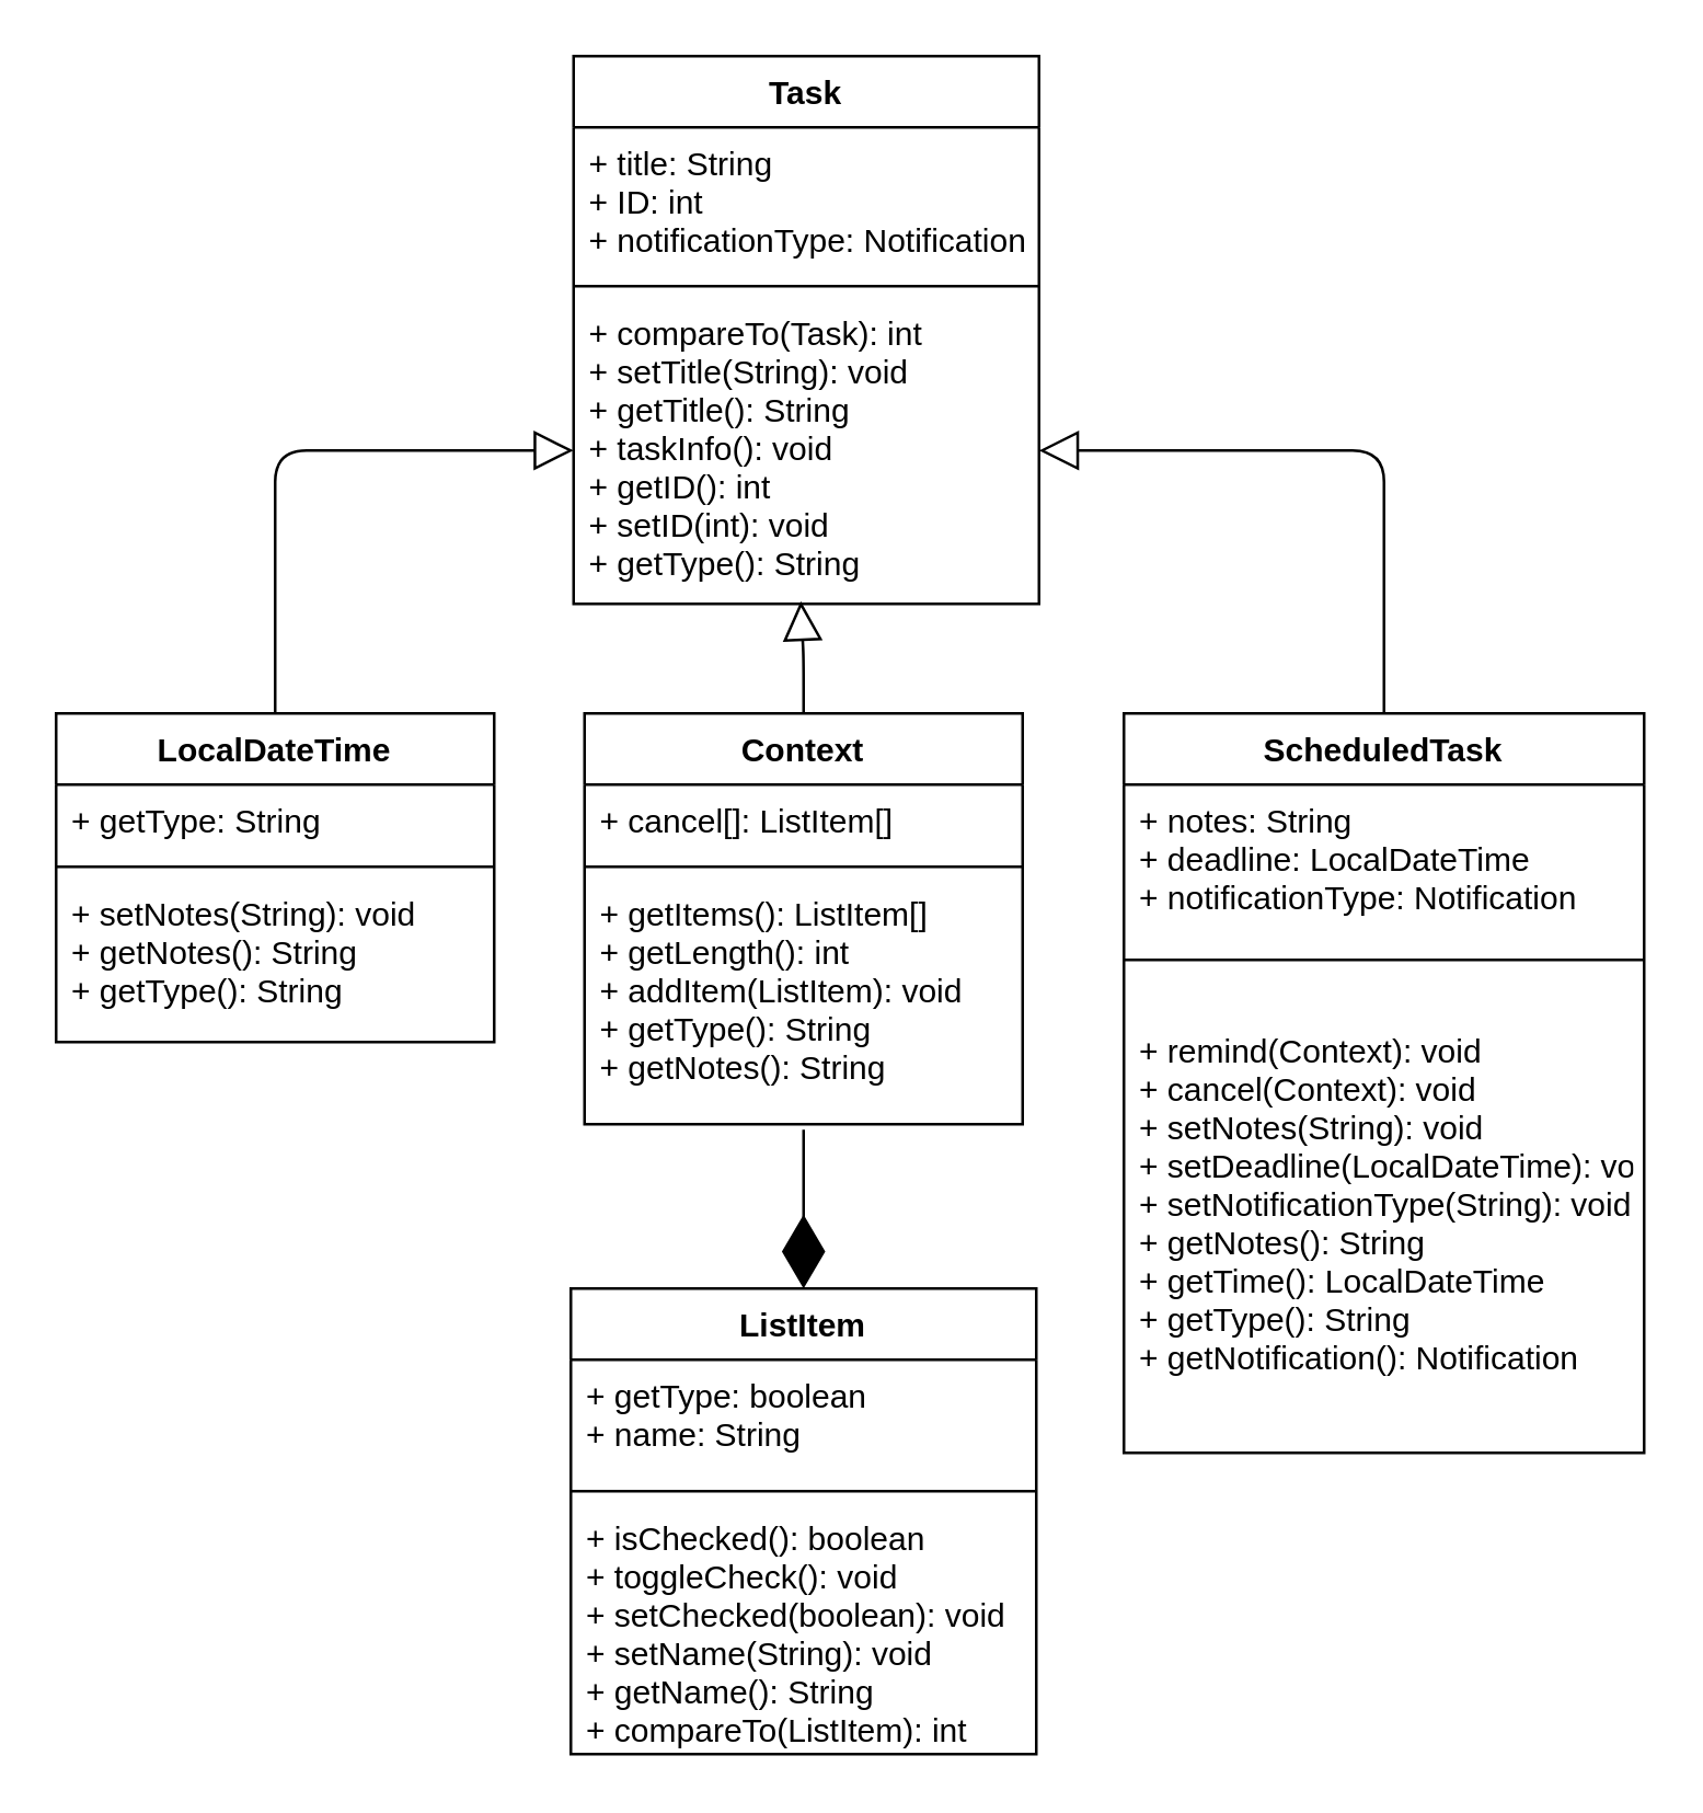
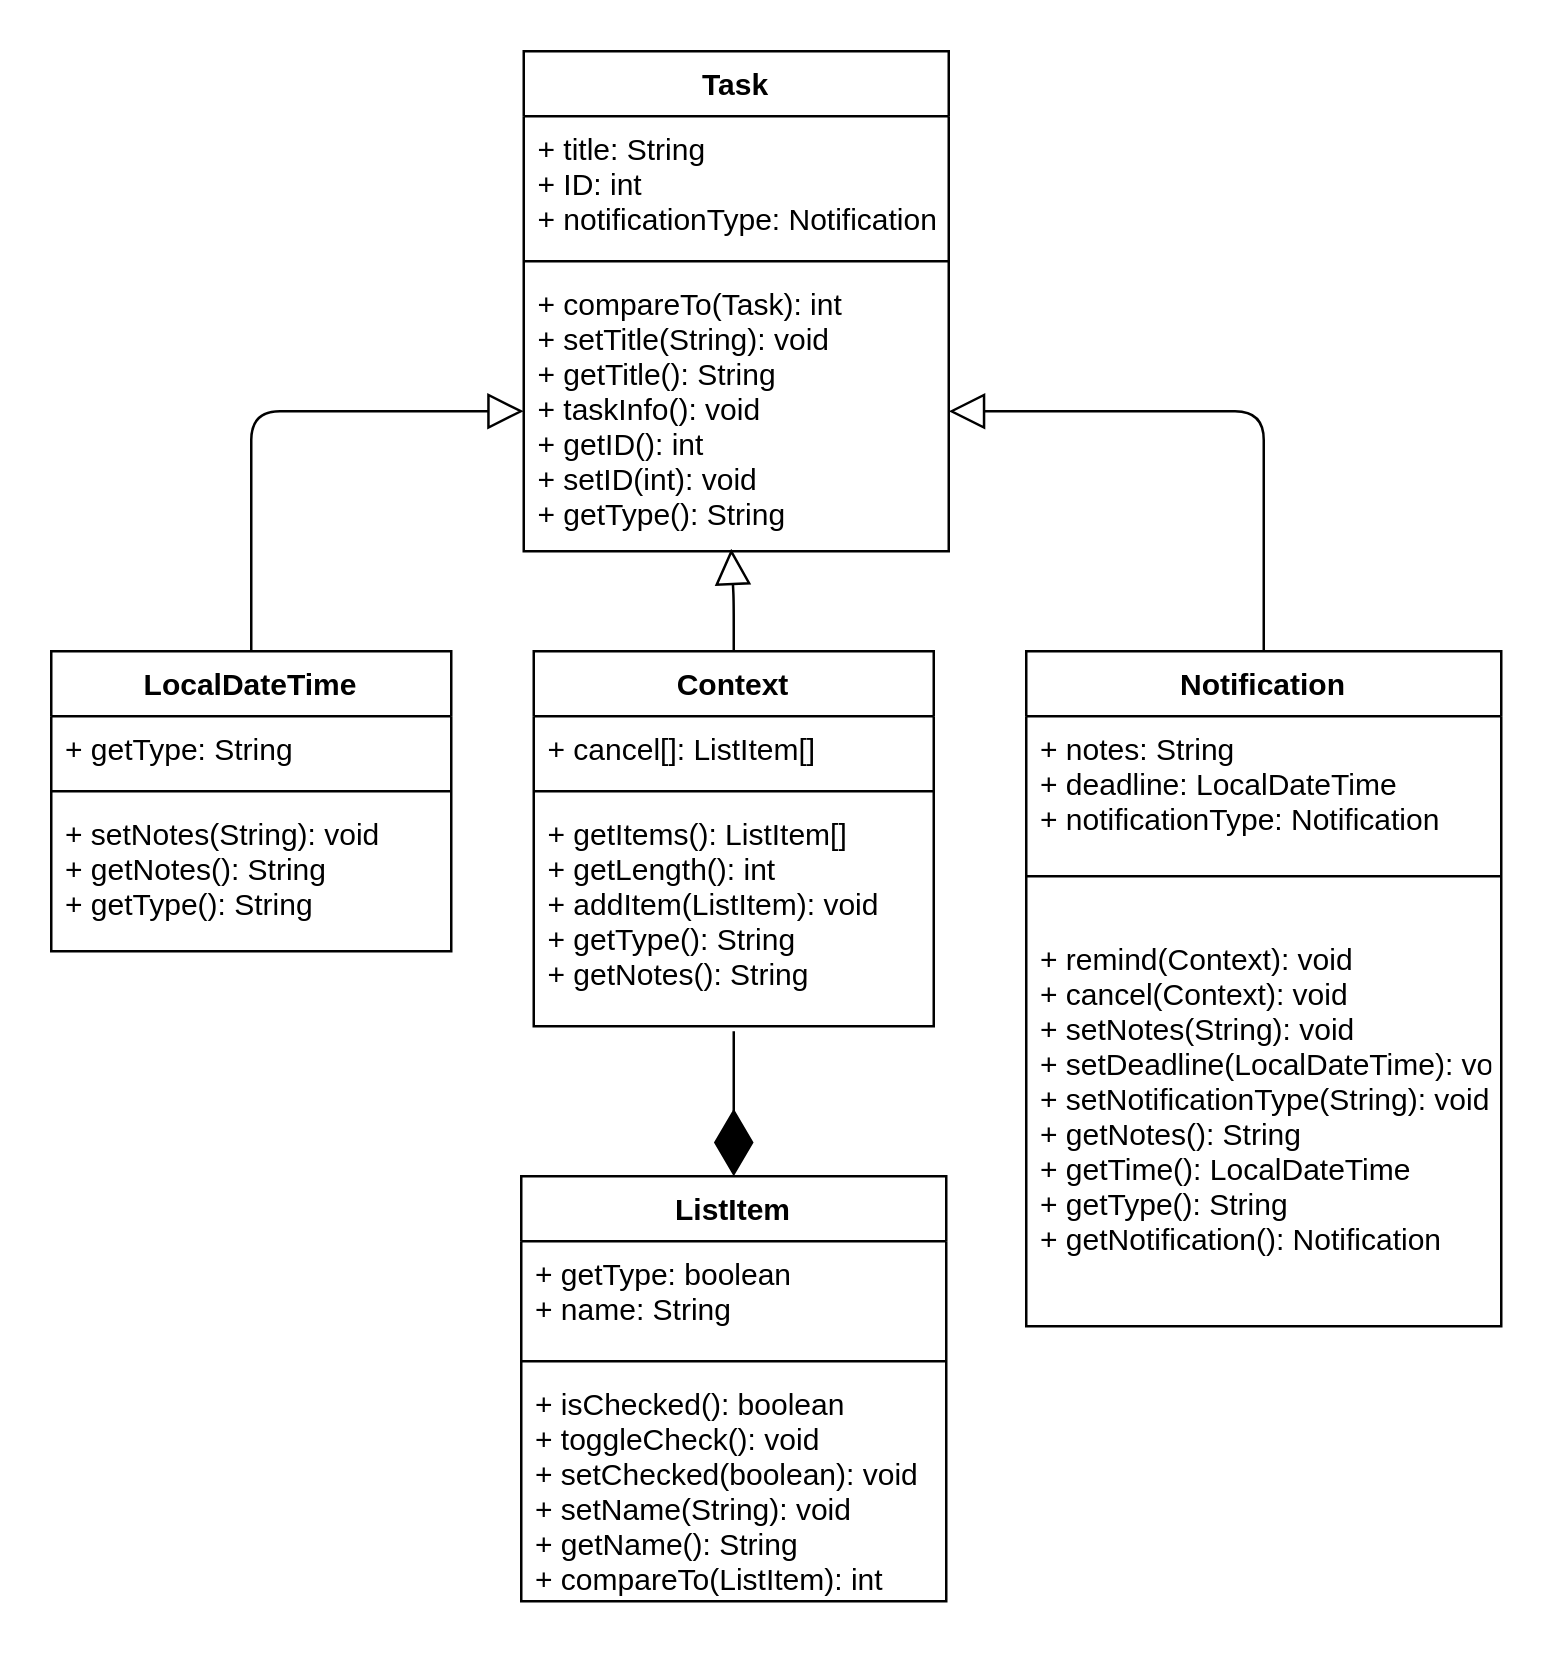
- <mxCell id="18" value="ScheduledTask" style="swimlane;fontStyle=1;align=center;verticalAlign=top;childLayout=stackLayout;horizontal=1;startSize=26;horizontalStack=0;resizeParent=1;resizeParentMax=0;resizeLast=0;collapsible=1;marginBottom=0;" vertex="1" parent="1"><mxGeometry x="410" y="260" width="190" height="270" as="geometry" /></mxCell>
+ <mxCell id="18" value="Notification" style="swimlane;fontStyle=1;align=center;verticalAlign=top;childLayout=stackLayout;horizontal=1;startSize=26;horizontalStack=0;resizeParent=1;resizeParentMax=0;resizeLast=0;collapsible=1;marginBottom=0;" vertex="1" parent="1"><mxGeometry x="410" y="260" width="190" height="270" as="geometry" /></mxCell>
